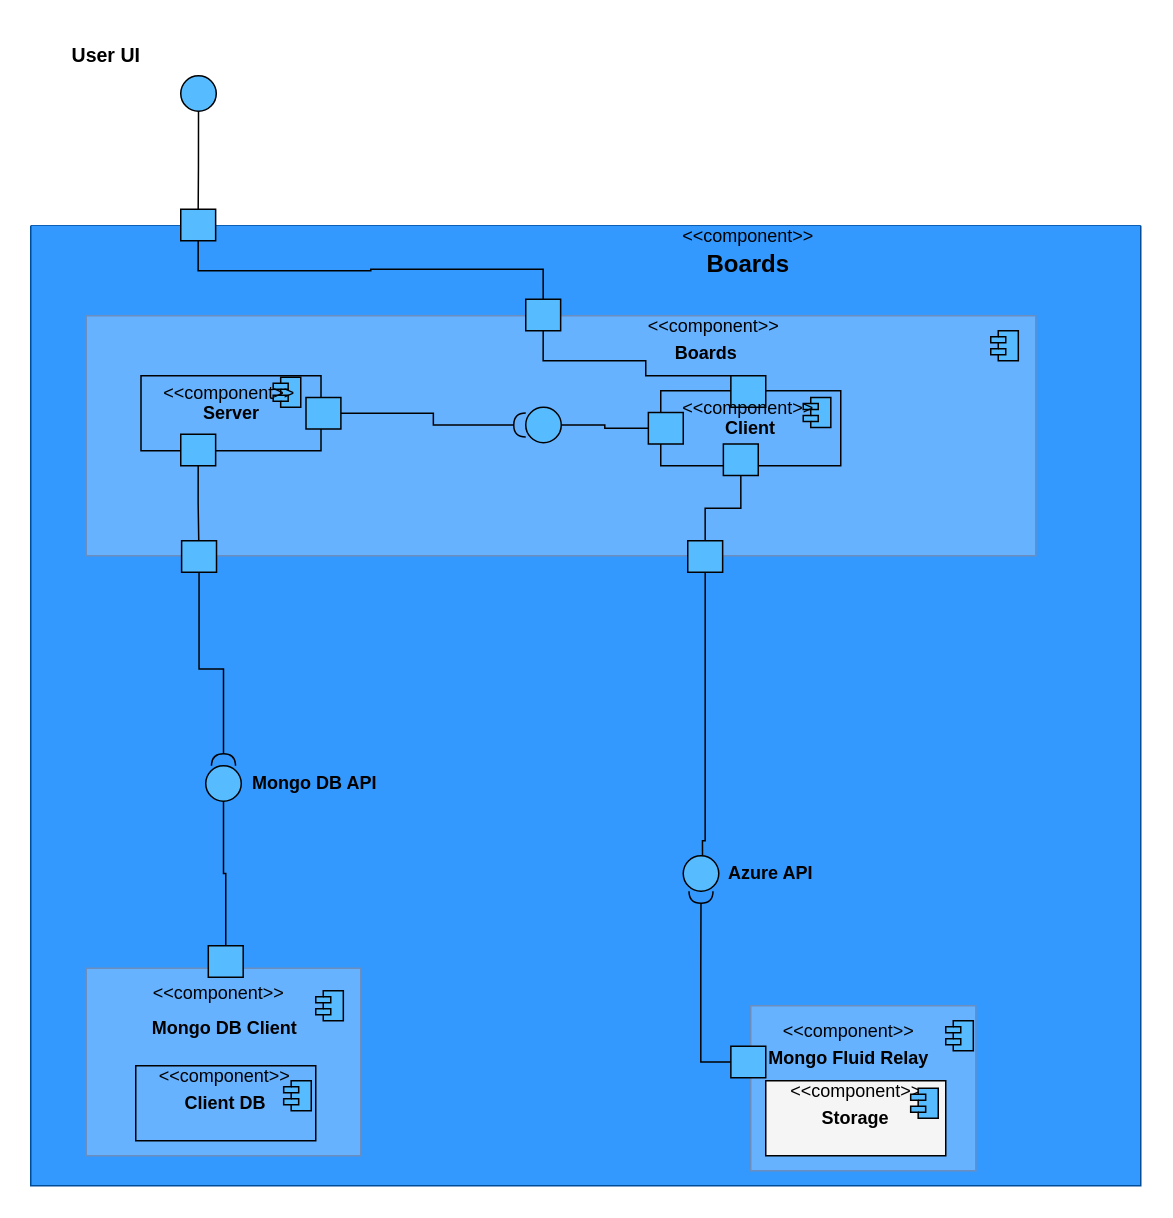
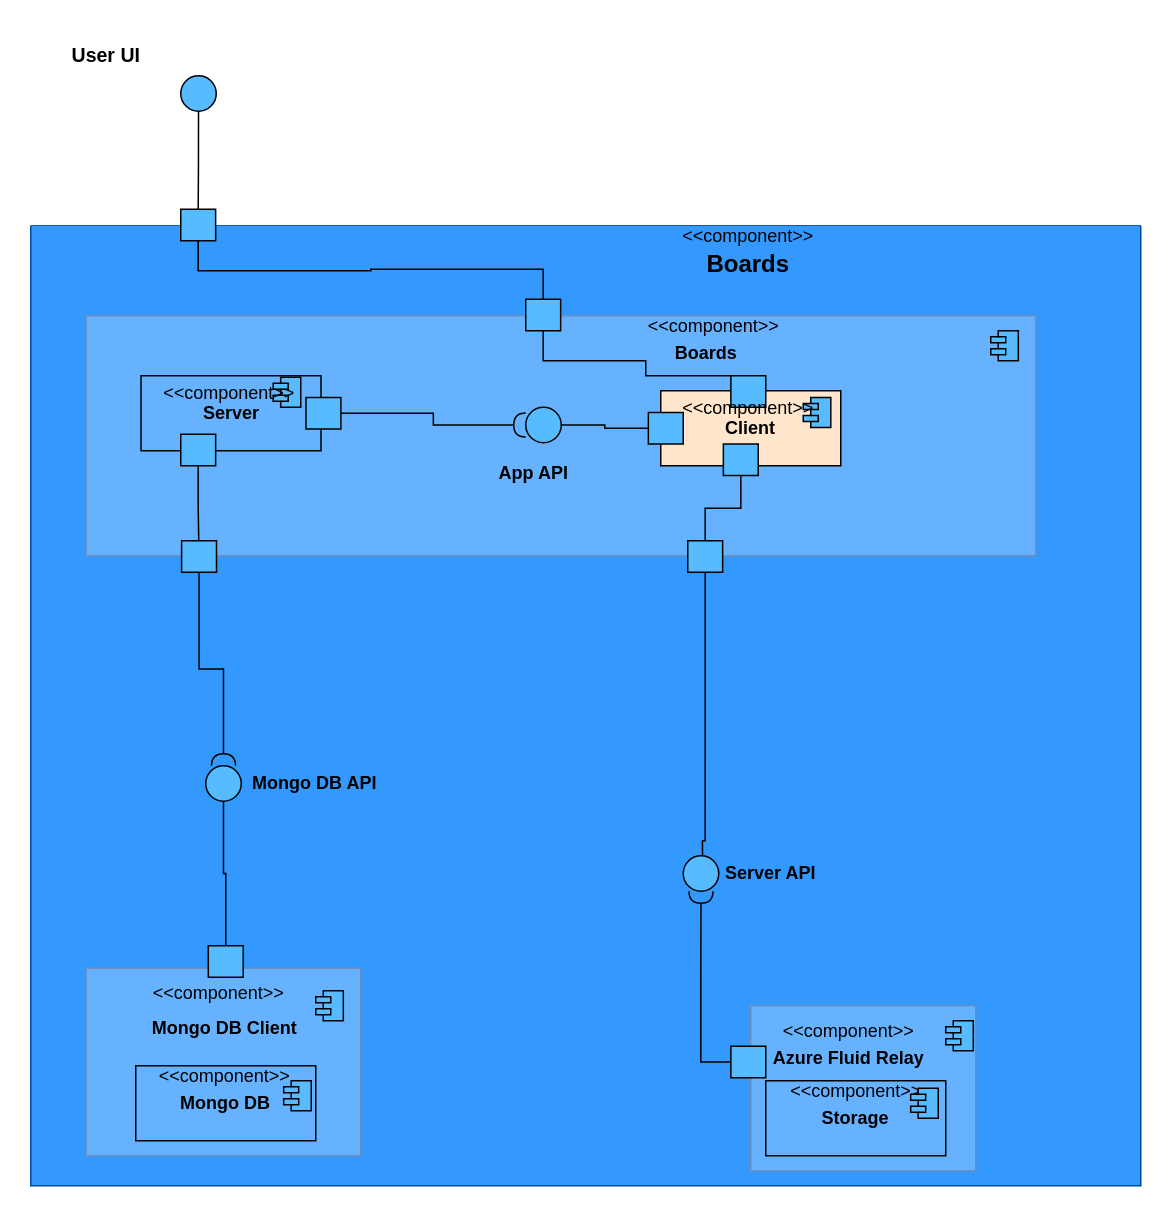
- <mxCell id="38" value="&lt;b&gt;Client&lt;/b&gt;" style="rounded=0;whiteSpace=wrap;html=1;fillColor=#66B2FF;strokeColor=#000000;" vertex="1" parent="2"><mxGeometry x="420" y="110" width="120" height="50" as="geometry" /></mxCell>
+ <mxCell id="38" value="&lt;b&gt;Client&lt;/b&gt;" style="rounded=0;whiteSpace=wrap;html=1;fillColor=#ffe6cc;strokeColor=#000000;" vertex="1" parent="2"><mxGeometry x="420" y="110" width="120" height="50" as="geometry" /></mxCell>
+ <mxCell id="49" value="&lt;b&gt;App API&lt;/b&gt;" style="text;html=1;align=center;verticalAlign=middle;resizable=0;points=[];autosize=1;strokeColor=none;fillColor=none;" vertex="1" parent="2"><mxGeometry x="300" y="150" width="70" height="30" as="geometry" /></mxCell>
- <mxCell id="45" value="&lt;b&gt;Azure API&lt;/b&gt;" style="text;html=1;align=center;verticalAlign=middle;resizable=0;points=[];autosize=1;strokeColor=none;fillColor=none;" vertex="1" parent="2"><mxGeometry x="453.37" y="416.84" width="80" height="30" as="geometry" /></mxCell>
+ <mxCell id="45" value="&lt;b&gt;Server API&lt;/b&gt;" style="text;html=1;align=center;verticalAlign=middle;resizable=0;points=[];autosize=1;strokeColor=none;fillColor=none;" vertex="1" parent="2"><mxGeometry x="453.37" y="416.84" width="80" height="30" as="geometry" /></mxCell>
- <mxCell id="27" value="&lt;b&gt;Mongo Fluid Relay&lt;/b&gt;" style="text;html=1;align=center;verticalAlign=middle;resizable=0;points=[];autosize=1;strokeColor=none;fillColor=none;" vertex="1" parent="2"><mxGeometry x="485" y="540" width="120" height="30" as="geometry" /></mxCell>
+ <mxCell id="27" value="&lt;b&gt;Azure Fluid Relay&lt;/b&gt;" style="text;html=1;align=center;verticalAlign=middle;resizable=0;points=[];autosize=1;strokeColor=none;fillColor=none;" vertex="1" parent="2"><mxGeometry x="485" y="540" width="120" height="30" as="geometry" /></mxCell>
- <mxCell id="23" value="&lt;b&gt;Client DB&lt;/b&gt;" style="rounded=0;whiteSpace=wrap;html=1;fillColor=#66B2FF;strokeColor=#000000;" vertex="1" parent="2"><mxGeometry x="70" y="560" width="120" height="50" as="geometry" /></mxCell>
+ <mxCell id="23" value="&lt;b&gt;Mongo DB&lt;/b&gt;" style="rounded=0;whiteSpace=wrap;html=1;fillColor=#66B2FF;strokeColor=#000000;" vertex="1" parent="2"><mxGeometry x="70" y="560" width="120" height="50" as="geometry" /></mxCell>
- <mxCell id="28" value="&lt;b&gt;Storage&lt;/b&gt;" style="rounded=0;whiteSpace=wrap;html=1;fillColor=#f5f5f5;strokeColor=#000000;" vertex="1" parent="2"><mxGeometry x="490" y="570" width="120" height="50" as="geometry" /></mxCell>
+ <mxCell id="28" value="&lt;b&gt;Storage&lt;/b&gt;" style="rounded=0;whiteSpace=wrap;html=1;fillColor=#66B2FF;strokeColor=#000000;" vertex="1" parent="2"><mxGeometry x="490" y="570" width="120" height="50" as="geometry" /></mxCell>
